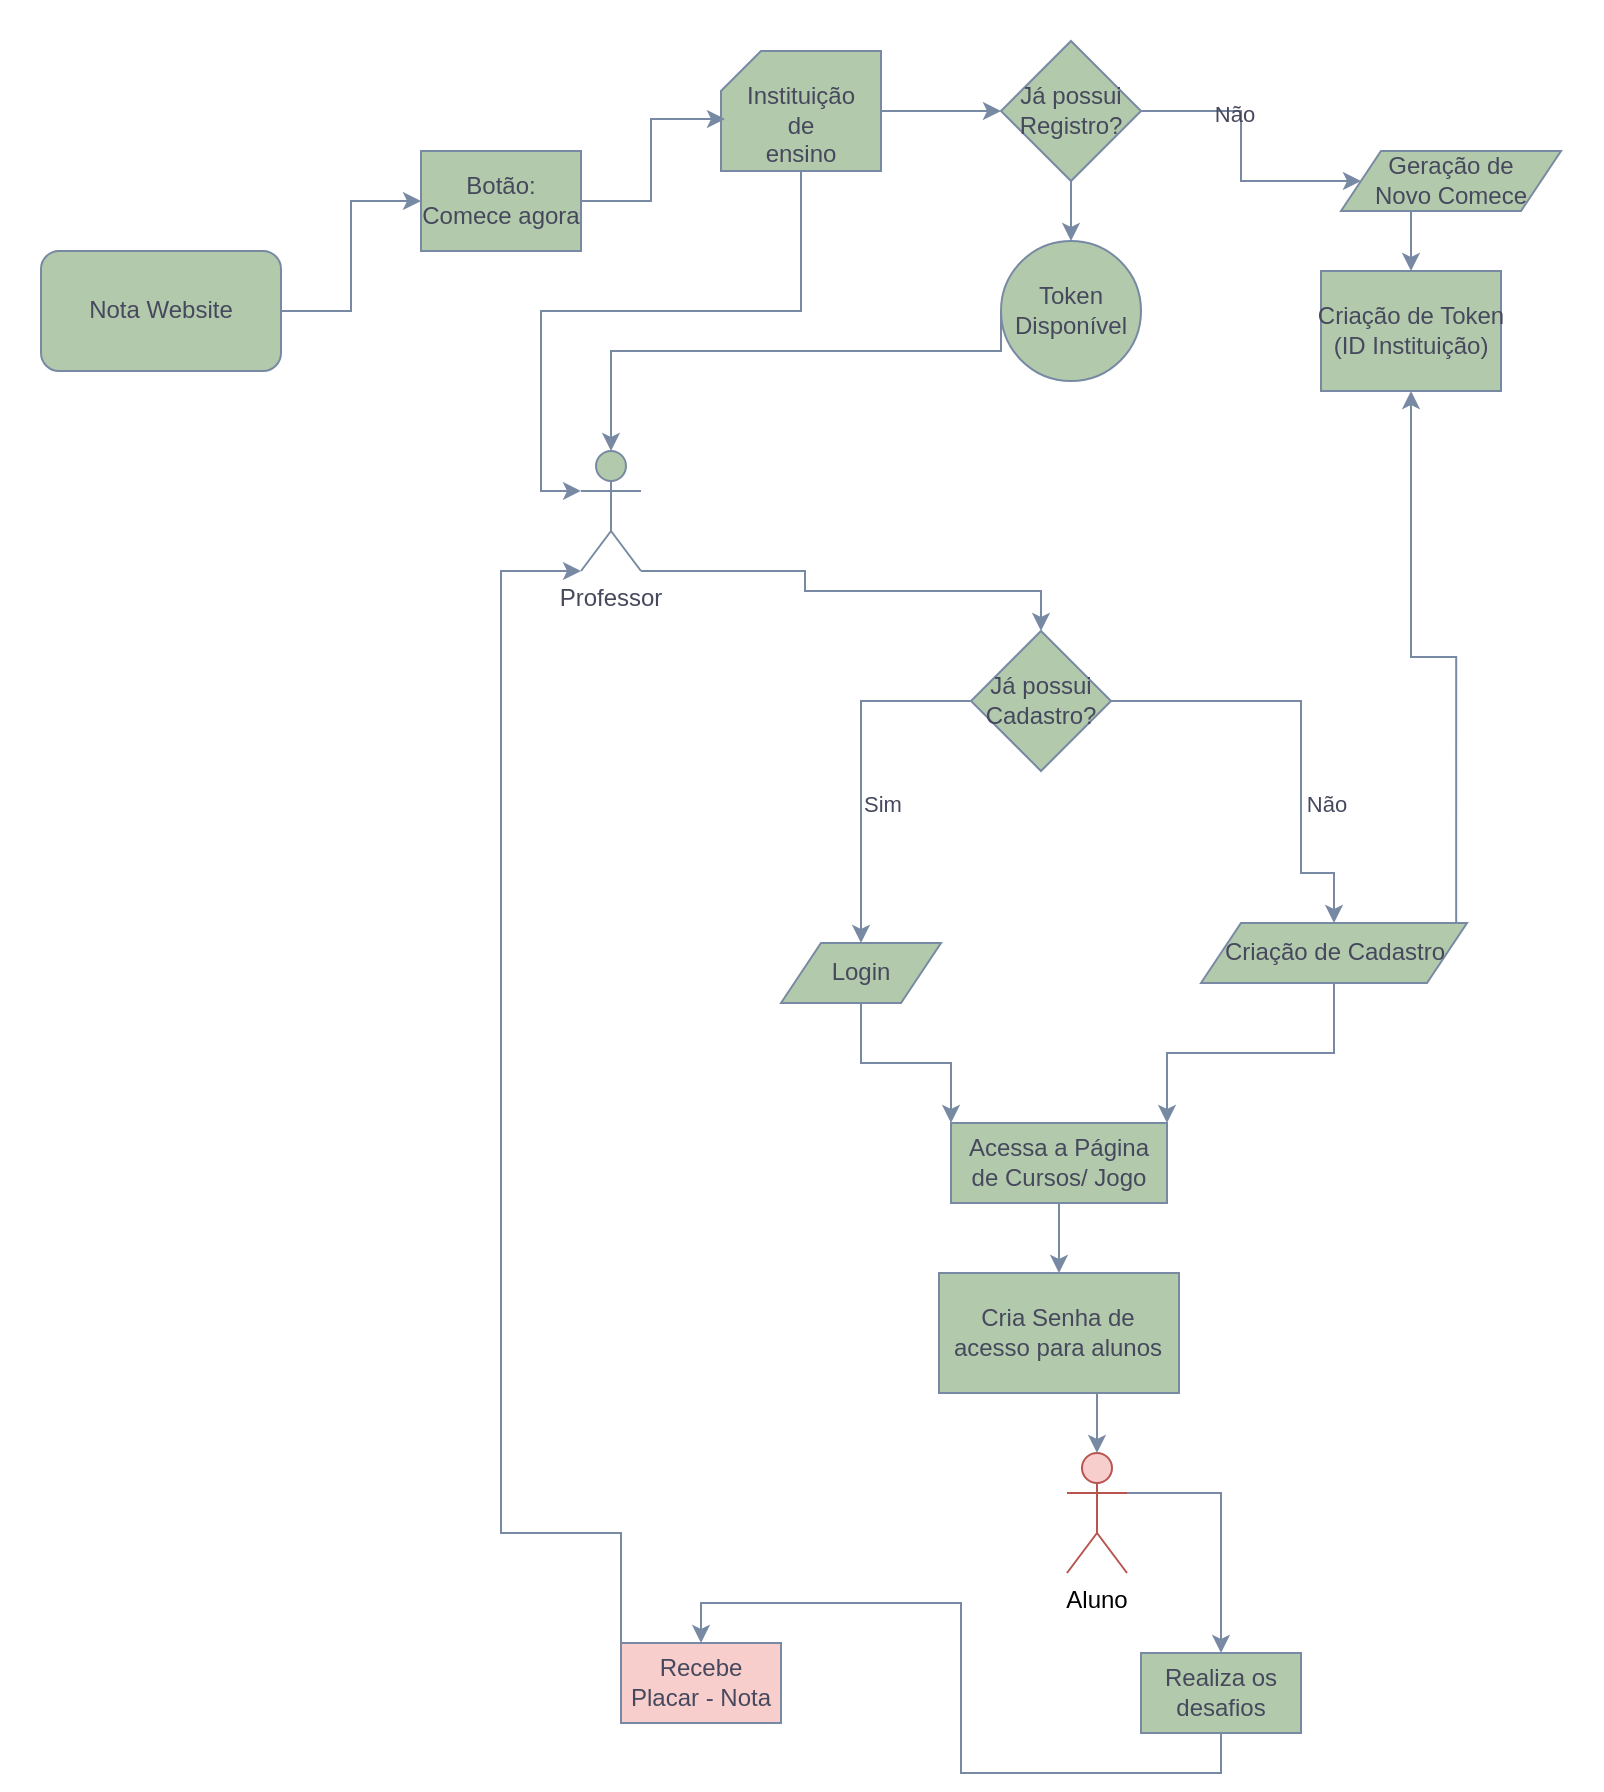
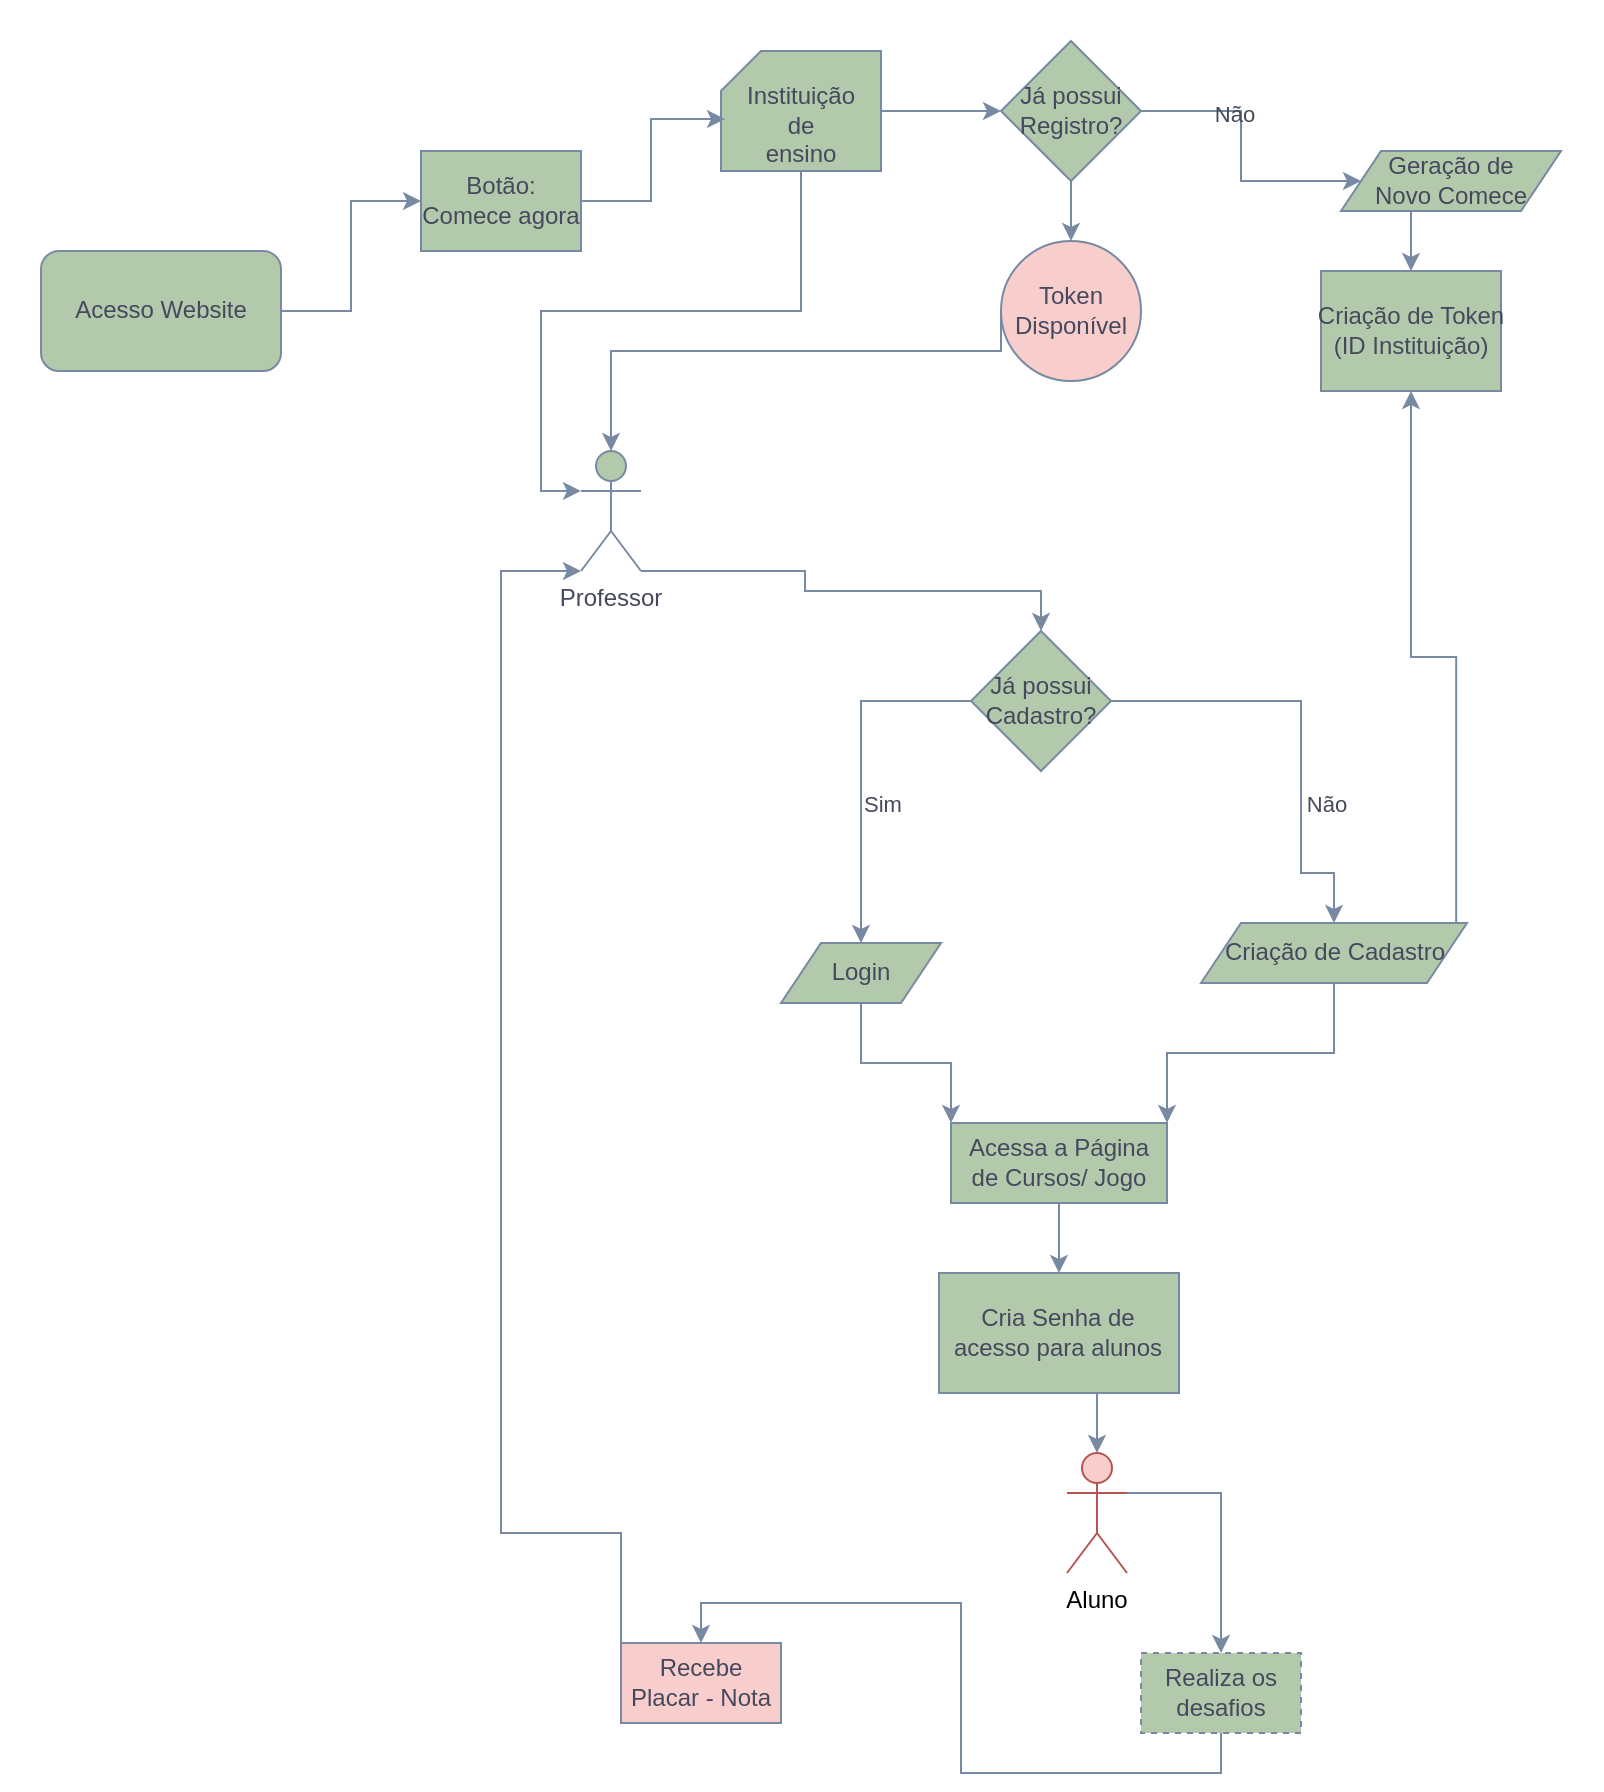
- <mxCell id="3" value="Nota Website" style="rounded=1;html=1;labelBackgroundColor=none;fillColor=#B2C9AB;strokeColor=#788AA3;fontColor=#46495D;labelBorderColor=none;textShadow=0;fontFamily=Helvetica;" vertex="1" parent="1"><mxGeometry x="20" y="125" width="120" height="60" as="geometry" /></mxCell>
+ <mxCell id="3" value="Acesso Website" style="rounded=1;html=1;labelBackgroundColor=none;fillColor=#B2C9AB;strokeColor=#788AA3;fontColor=#46495D;labelBorderColor=none;textShadow=0;fontFamily=Helvetica;" vertex="1" parent="1"><mxGeometry x="20" y="125" width="120" height="60" as="geometry" /></mxCell>
- <mxCell id="34" value="Token&lt;br&gt;Disponível" style="ellipse;html=1;aspect=fixed;strokeColor=#788AA3;fontColor=#46495D;fillColor=#B2C9AB;labelBackgroundColor=none;labelBorderColor=none;textShadow=0;fontFamily=Helvetica;" vertex="1" parent="1"><mxGeometry x="500" y="120" width="70" height="70" as="geometry" /></mxCell>
+ <mxCell id="34" value="Token&lt;br&gt;Disponível" style="ellipse;html=1;aspect=fixed;strokeColor=#788AA3;fontColor=#46495D;fillColor=#f8cecc;labelBackgroundColor=none;labelBorderColor=none;textShadow=0;fontFamily=Helvetica;" vertex="1" parent="1"><mxGeometry x="500" y="120" width="70" height="70" as="geometry" /></mxCell>
- <mxCell id="5" value="Realiza os &lt;br&gt;desafios" style="rounded=0;html=1;labelBackgroundColor=none;fillColor=#B2C9AB;strokeColor=#788AA3;fontColor=#46495D;labelBorderColor=none;textShadow=0;fontFamily=Helvetica;" vertex="1" parent="1"><mxGeometry x="570" y="826" width="80" height="40" as="geometry" /></mxCell>
+ <mxCell id="5" value="Realiza os &lt;br&gt;desafios" style="rounded=0;html=1;labelBackgroundColor=none;fillColor=#B2C9AB;strokeColor=#788AA3;fontColor=#46495D;labelBorderColor=none;textShadow=0;fontFamily=Helvetica;dashed=1;" vertex="1" parent="1"><mxGeometry x="570" y="826" width="80" height="40" as="geometry" /></mxCell>
